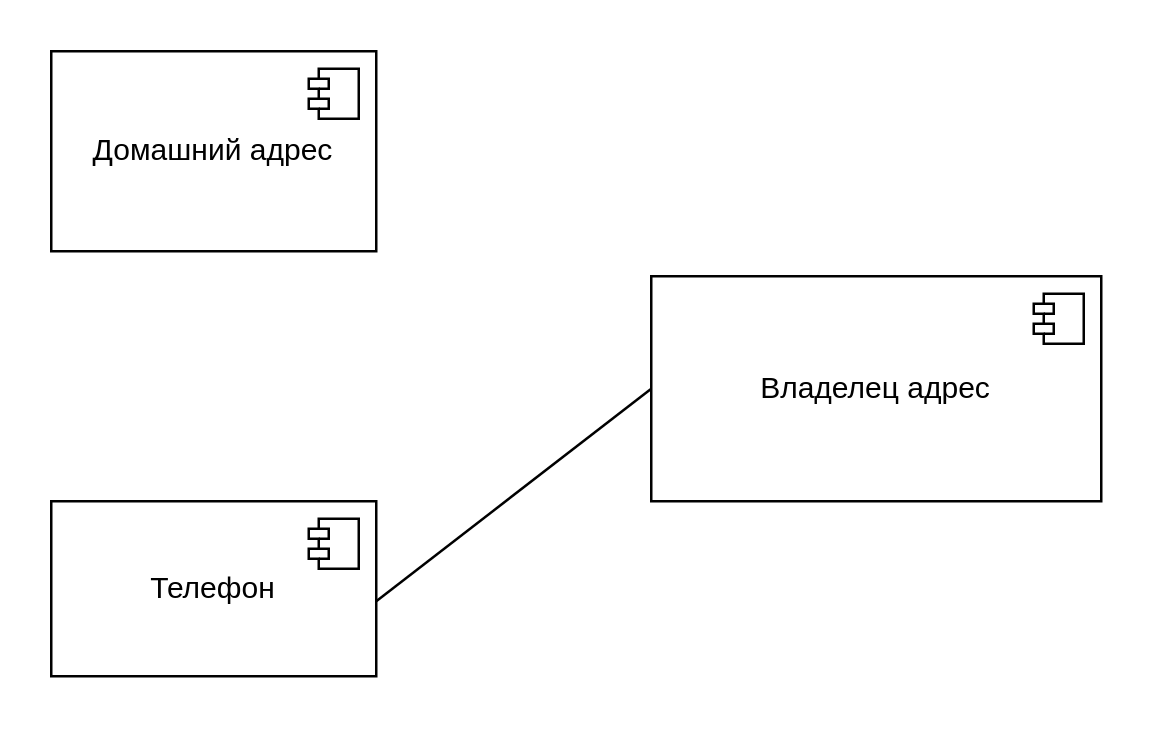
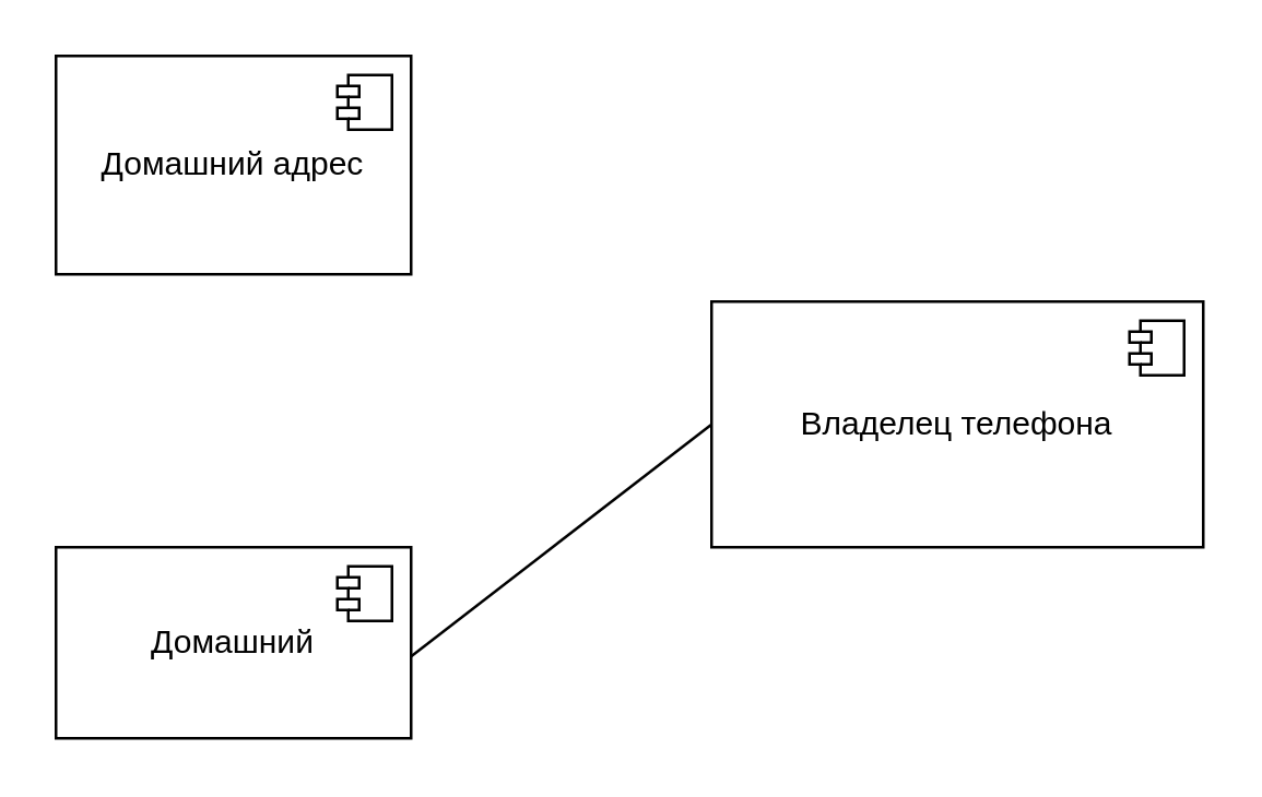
- <mxCell id="2" value="Владелец адрес" style="html=1;dropTarget=0;whiteSpace=wrap;" vertex="1" parent="1"><mxGeometry x="260" y="110" width="180" height="90" as="geometry" /></mxCell>
+ <mxCell id="2" value="Владелец телефона" style="html=1;dropTarget=0;whiteSpace=wrap;" vertex="1" parent="1"><mxGeometry x="260" y="110" width="180" height="90" as="geometry" /></mxCell>
- <mxCell id="6" value="Телефон" style="html=1;dropTarget=0;whiteSpace=wrap;" vertex="1" parent="1"><mxGeometry x="20" y="200" width="130" height="70" as="geometry" /></mxCell>
+ <mxCell id="6" value="Домашний" style="html=1;dropTarget=0;whiteSpace=wrap;" vertex="1" parent="1"><mxGeometry x="20" y="200" width="130" height="70" as="geometry" /></mxCell>
